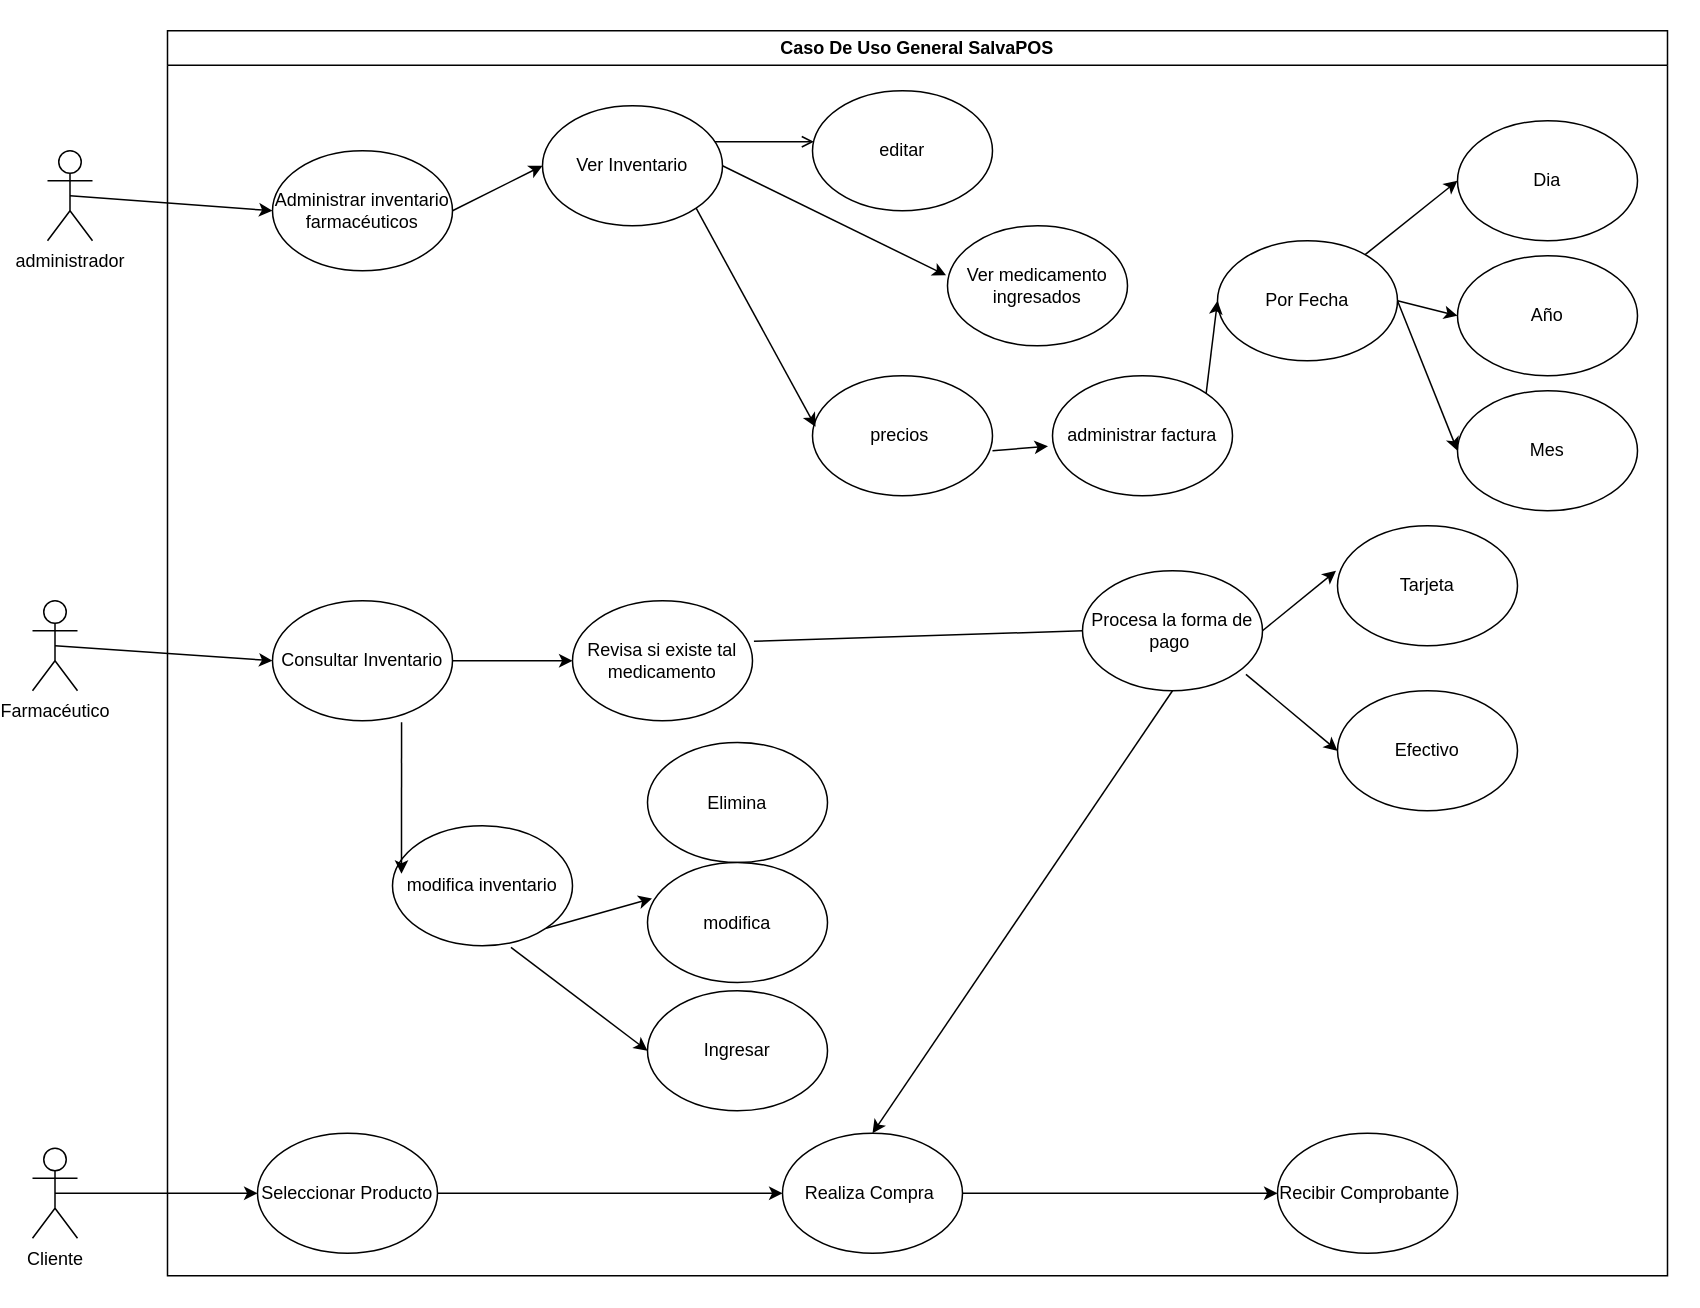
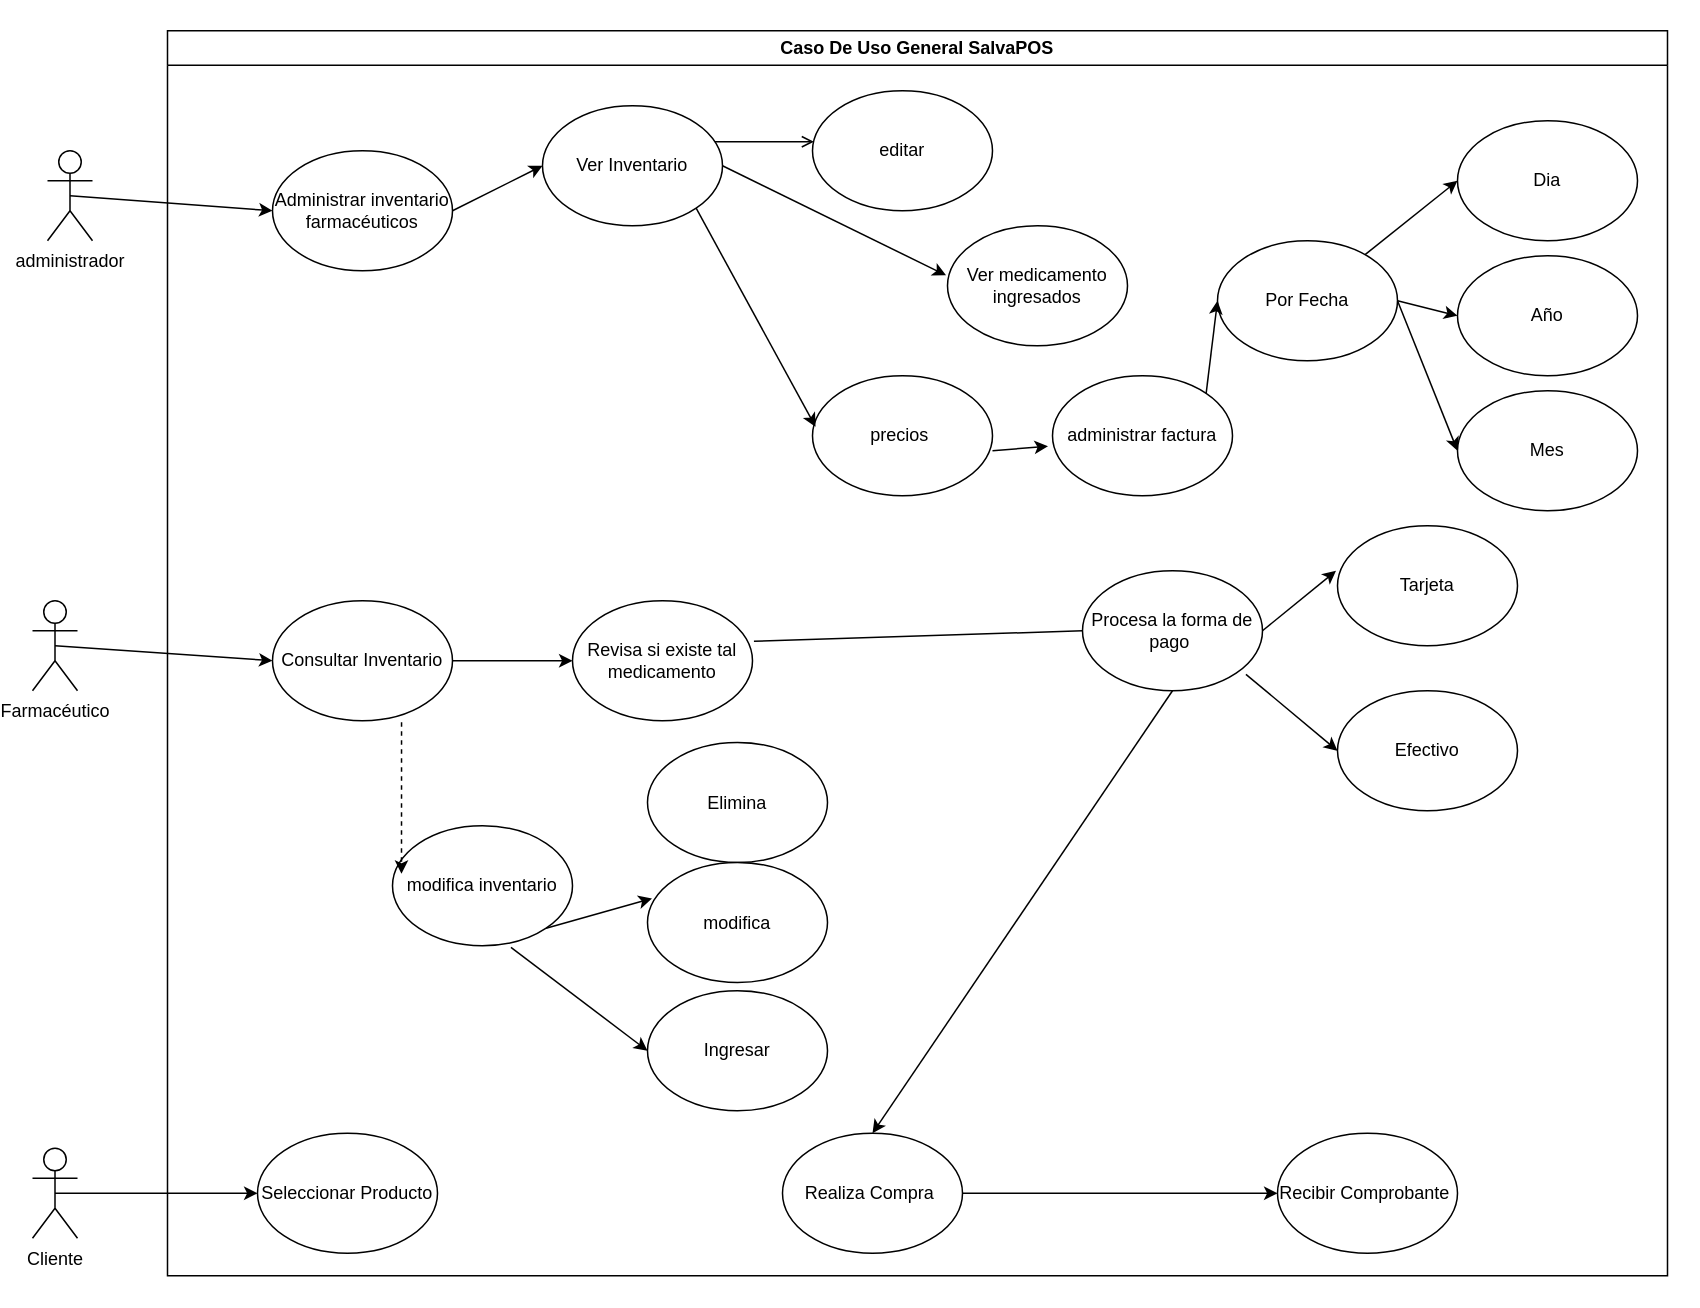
- <mxCell id="38" value="" style="endArrow=classic;html=1;rounded=0;entryX=0.05;entryY=0.4;entryDx=0;entryDy=0;entryPerimeter=0;exitX=0.717;exitY=1.013;exitDx=0;exitDy=0;exitPerimeter=0;" edge="1" parent="2" source="7" target="37"><mxGeometry width="50" height="50" relative="1" as="geometry"><mxPoint x="190" y="490" as="sourcePoint" /><mxPoint x="240" y="440" as="targetPoint" /></mxGeometry></mxCell>
+ <mxCell id="38" value="" style="endArrow=classic;html=1;rounded=0;entryX=0.05;entryY=0.4;entryDx=0;entryDy=0;entryPerimeter=0;exitX=0.717;exitY=1.013;exitDx=0;exitDy=0;exitPerimeter=0;dashed=1;" edge="1" parent="2" source="7" target="37"><mxGeometry width="50" height="50" relative="1" as="geometry"><mxPoint x="190" y="490" as="sourcePoint" /><mxPoint x="240" y="440" as="targetPoint" /></mxGeometry></mxCell>
- <mxCell id="12" value="" style="endArrow=classic;html=1;rounded=0;exitX=1;exitY=0.5;exitDx=0;exitDy=0;entryX=0;entryY=0.5;entryDx=0;entryDy=0;" edge="1" parent="2" source="10" target="11"><mxGeometry width="50" height="50" relative="1" as="geometry"><mxPoint x="680" y="540" as="sourcePoint" /><mxPoint x="730" y="490" as="targetPoint" /></mxGeometry></mxCell>
